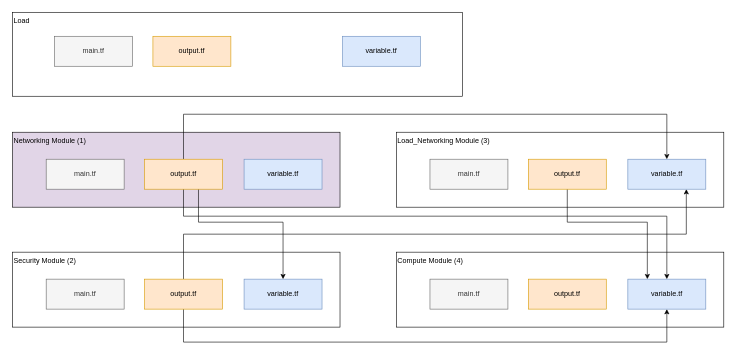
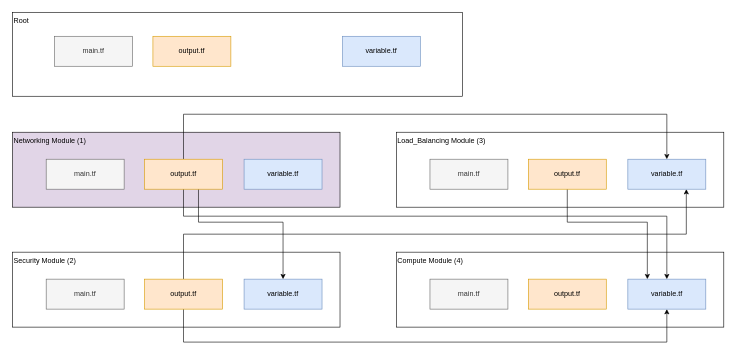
- <mxCell id="6" value="Load" style="rounded=0;whiteSpace=wrap;html=1;align=left;verticalAlign=top;" vertex="1" parent="1"><mxGeometry x="20" y="20" width="750" height="140" as="geometry" /></mxCell>
+ <mxCell id="6" value="Root" style="rounded=0;whiteSpace=wrap;html=1;align=left;verticalAlign=top;" vertex="1" parent="1"><mxGeometry x="20" y="20" width="750" height="140" as="geometry" /></mxCell>
- <mxCell id="3" value="Load_Networking Module (3)" style="rounded=0;whiteSpace=wrap;html=1;align=left;verticalAlign=top;" vertex="1" parent="1"><mxGeometry x="660" y="220" width="546" height="125" as="geometry" /></mxCell>
+ <mxCell id="3" value="Load_Balancing Module (3)" style="rounded=0;whiteSpace=wrap;html=1;align=left;verticalAlign=top;" vertex="1" parent="1"><mxGeometry x="660" y="220" width="546" height="125" as="geometry" /></mxCell>
